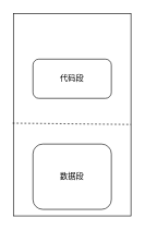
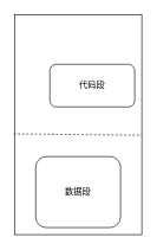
- <mxCell id="3" value="代码段" style="rounded=1;whiteSpace=wrap;html=1;" vertex="1" parent="1"><mxGeometry x="50" y="90" width="120" height="60" as="geometry" /></mxCell>
+ <mxCell id="3" value="代码段" style="rounded=1;whiteSpace=wrap;html=1;" vertex="1" parent="1"><mxGeometry x="70" y="90" width="120" height="60" as="geometry" /></mxCell>
